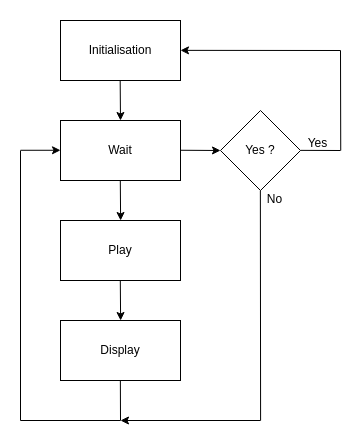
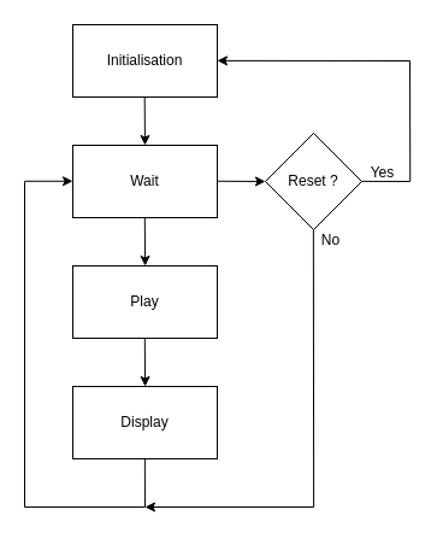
- <mxCell id="12" value="Yes ?" style="rhombus;whiteSpace=wrap;html=1;fillColor=none;" vertex="1" parent="1"><mxGeometry x="220" y="110" width="80" height="80" as="geometry" /></mxCell>
+ <mxCell id="12" value="Reset ?" style="rhombus;whiteSpace=wrap;html=1;fillColor=none;" vertex="1" parent="1"><mxGeometry x="220" y="110" width="80" height="80" as="geometry" /></mxCell>
